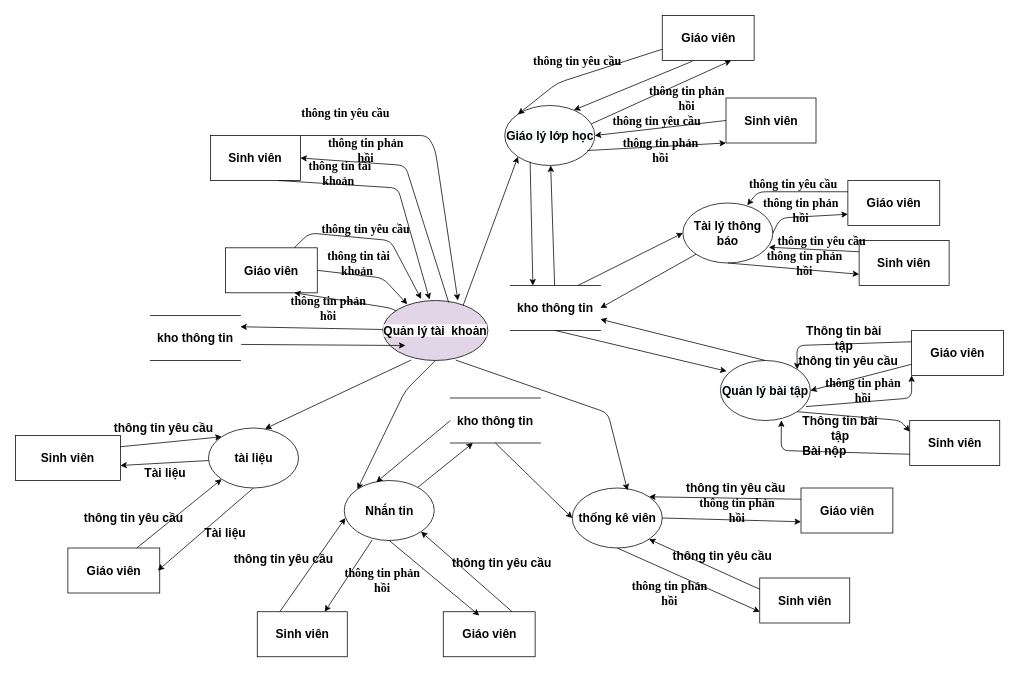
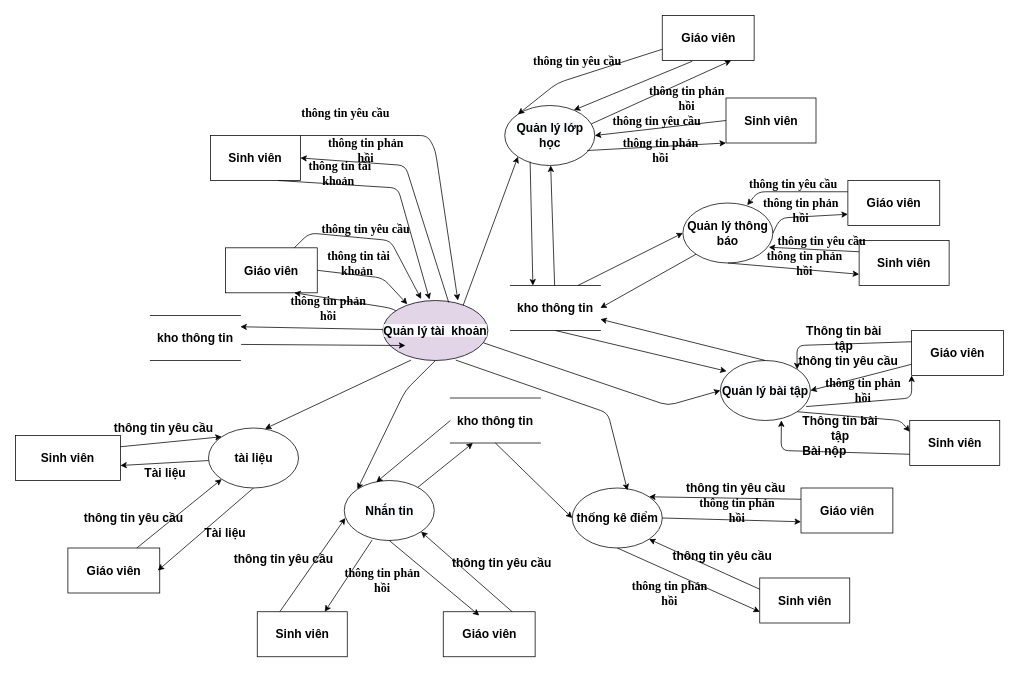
- <mxCell id="3" value="&#10;&#10;&lt;span style=&quot;color: rgb(0, 0, 0); font-family: helvetica; font-size: 16px; font-style: normal; letter-spacing: normal; text-align: center; text-indent: 0px; text-transform: none; word-spacing: 0px; background-color: rgb(248, 249, 250); display: inline; float: none;&quot;&gt;Giáo lý lớp học&lt;/span&gt;&#10;&#10;" style="ellipse;whiteSpace=wrap;html=1;fontSize=16;fontStyle=1" parent="1" vertex="1"><mxGeometry x="672.5" y="140" width="120" height="80" as="geometry" /></mxCell>
+ <mxCell id="3" value="&#10;&#10;&lt;span style=&quot;color: rgb(0, 0, 0); font-family: helvetica; font-size: 16px; font-style: normal; letter-spacing: normal; text-align: center; text-indent: 0px; text-transform: none; word-spacing: 0px; background-color: rgb(248, 249, 250); display: inline; float: none;&quot;&gt;Quản lý lớp học&lt;/span&gt;&#10;&#10;" style="ellipse;whiteSpace=wrap;html=1;fontSize=16;fontStyle=1" parent="1" vertex="1"><mxGeometry x="672.5" y="140" width="120" height="80" as="geometry" /></mxCell>
- <mxCell id="4" value="&lt;span style=&quot;font-size: 16px;&quot;&gt;Tài lý thông báo&lt;/span&gt;" style="ellipse;whiteSpace=wrap;html=1;fontSize=16;fontStyle=1" parent="1" vertex="1"><mxGeometry x="910" y="270" width="120" height="80" as="geometry" /></mxCell>
+ <mxCell id="4" value="&lt;span style=&quot;font-size: 16px;&quot;&gt;Quản lý thông báo&lt;/span&gt;" style="ellipse;whiteSpace=wrap;html=1;fontSize=16;fontStyle=1" parent="1" vertex="1"><mxGeometry x="910" y="270" width="120" height="80" as="geometry" /></mxCell>
+ <mxCell id="26" value="" style="endArrow=classic;html=1;entryX=0;entryY=0.5;entryDx=0;entryDy=0;exitX=0.957;exitY=0.705;exitDx=0;exitDy=0;exitPerimeter=0;fontSize=16;fontStyle=1" parent="1" source="2" target="5" edge="1"><mxGeometry width="50" height="50" relative="1" as="geometry"><mxPoint x="670" y="590" as="sourcePoint" /><mxPoint x="720" y="540" as="targetPoint" /><Array as="points"><mxPoint x="890" y="540" /></Array></mxGeometry></mxCell>
- <mxCell id="6" value="&lt;span style=&quot;font-size: 16px;&quot;&gt;thống kê viên&lt;/span&gt;" style="ellipse;whiteSpace=wrap;html=1;fontSize=16;fontStyle=1" parent="1" vertex="1"><mxGeometry x="762.5" y="650" width="120" height="80" as="geometry" /></mxCell>
+ <mxCell id="6" value="&lt;span style=&quot;font-size: 16px;&quot;&gt;thống kê điểm&lt;/span&gt;" style="ellipse;whiteSpace=wrap;html=1;fontSize=16;fontStyle=1" parent="1" vertex="1"><mxGeometry x="762.5" y="650" width="120" height="80" as="geometry" /></mxCell>
